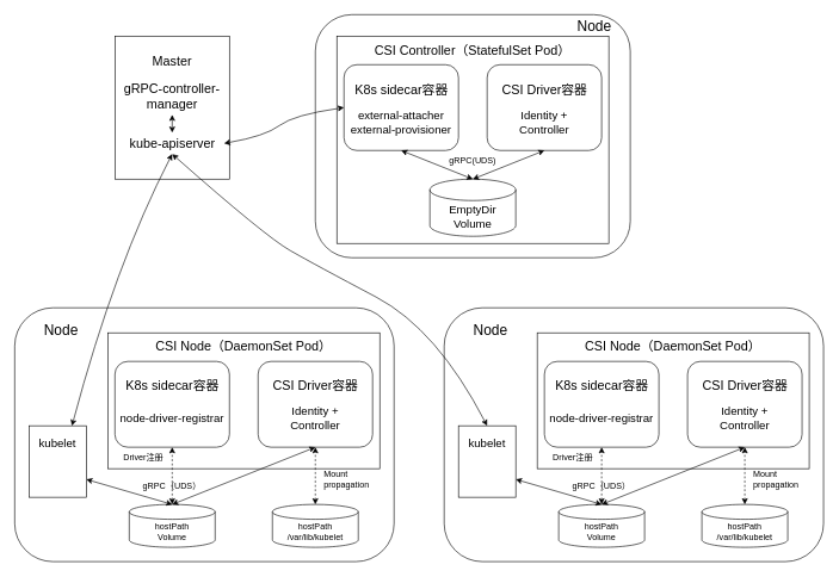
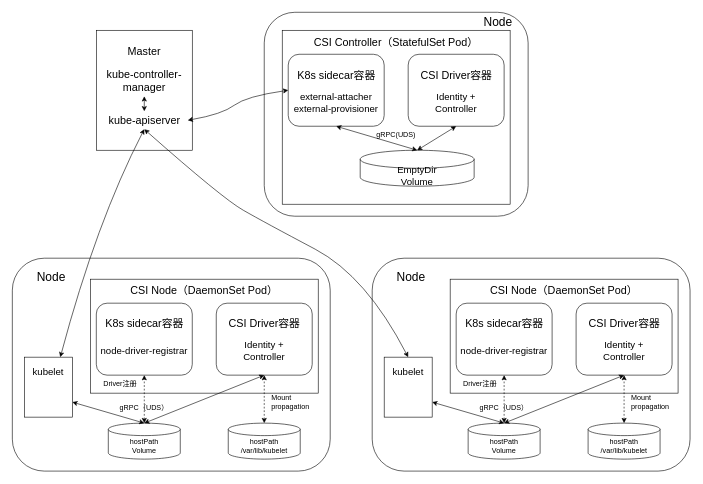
- <mxCell id="5" value="gRPC-controller-manager" style="text;html=1;strokeColor=none;fillColor=none;align=center;verticalAlign=middle;whiteSpace=wrap;rounded=0;fontSize=18;" vertex="1" parent="2"><mxGeometry x="10" y="60" width="140" height="50" as="geometry" /></mxCell>
+ <mxCell id="5" value="kube-controller-manager" style="text;html=1;strokeColor=none;fillColor=none;align=center;verticalAlign=middle;whiteSpace=wrap;rounded=0;fontSize=18;" vertex="1" parent="2"><mxGeometry x="10" y="60" width="140" height="50" as="geometry" /></mxCell>
- <mxCell id="19" value="EmptyDir&lt;br style=&quot;font-size: 16px;&quot;&gt;Volume" style="shape=cylinder3;whiteSpace=wrap;html=1;boundedLbl=1;backgroundOutline=1;size=15;fontSize=16;" vertex="1" parent="8"><mxGeometry x="160" y="230" width="120" height="80" as="geometry" /></mxCell>
+ <mxCell id="19" value="EmptyDir&lt;br style=&quot;font-size: 16px;&quot;&gt;Volume" style="shape=cylinder3;whiteSpace=wrap;html=1;boundedLbl=1;backgroundOutline=1;size=15;fontSize=16;" vertex="1" parent="8"><mxGeometry x="160" y="230" width="190" height="60" as="geometry" /></mxCell>
